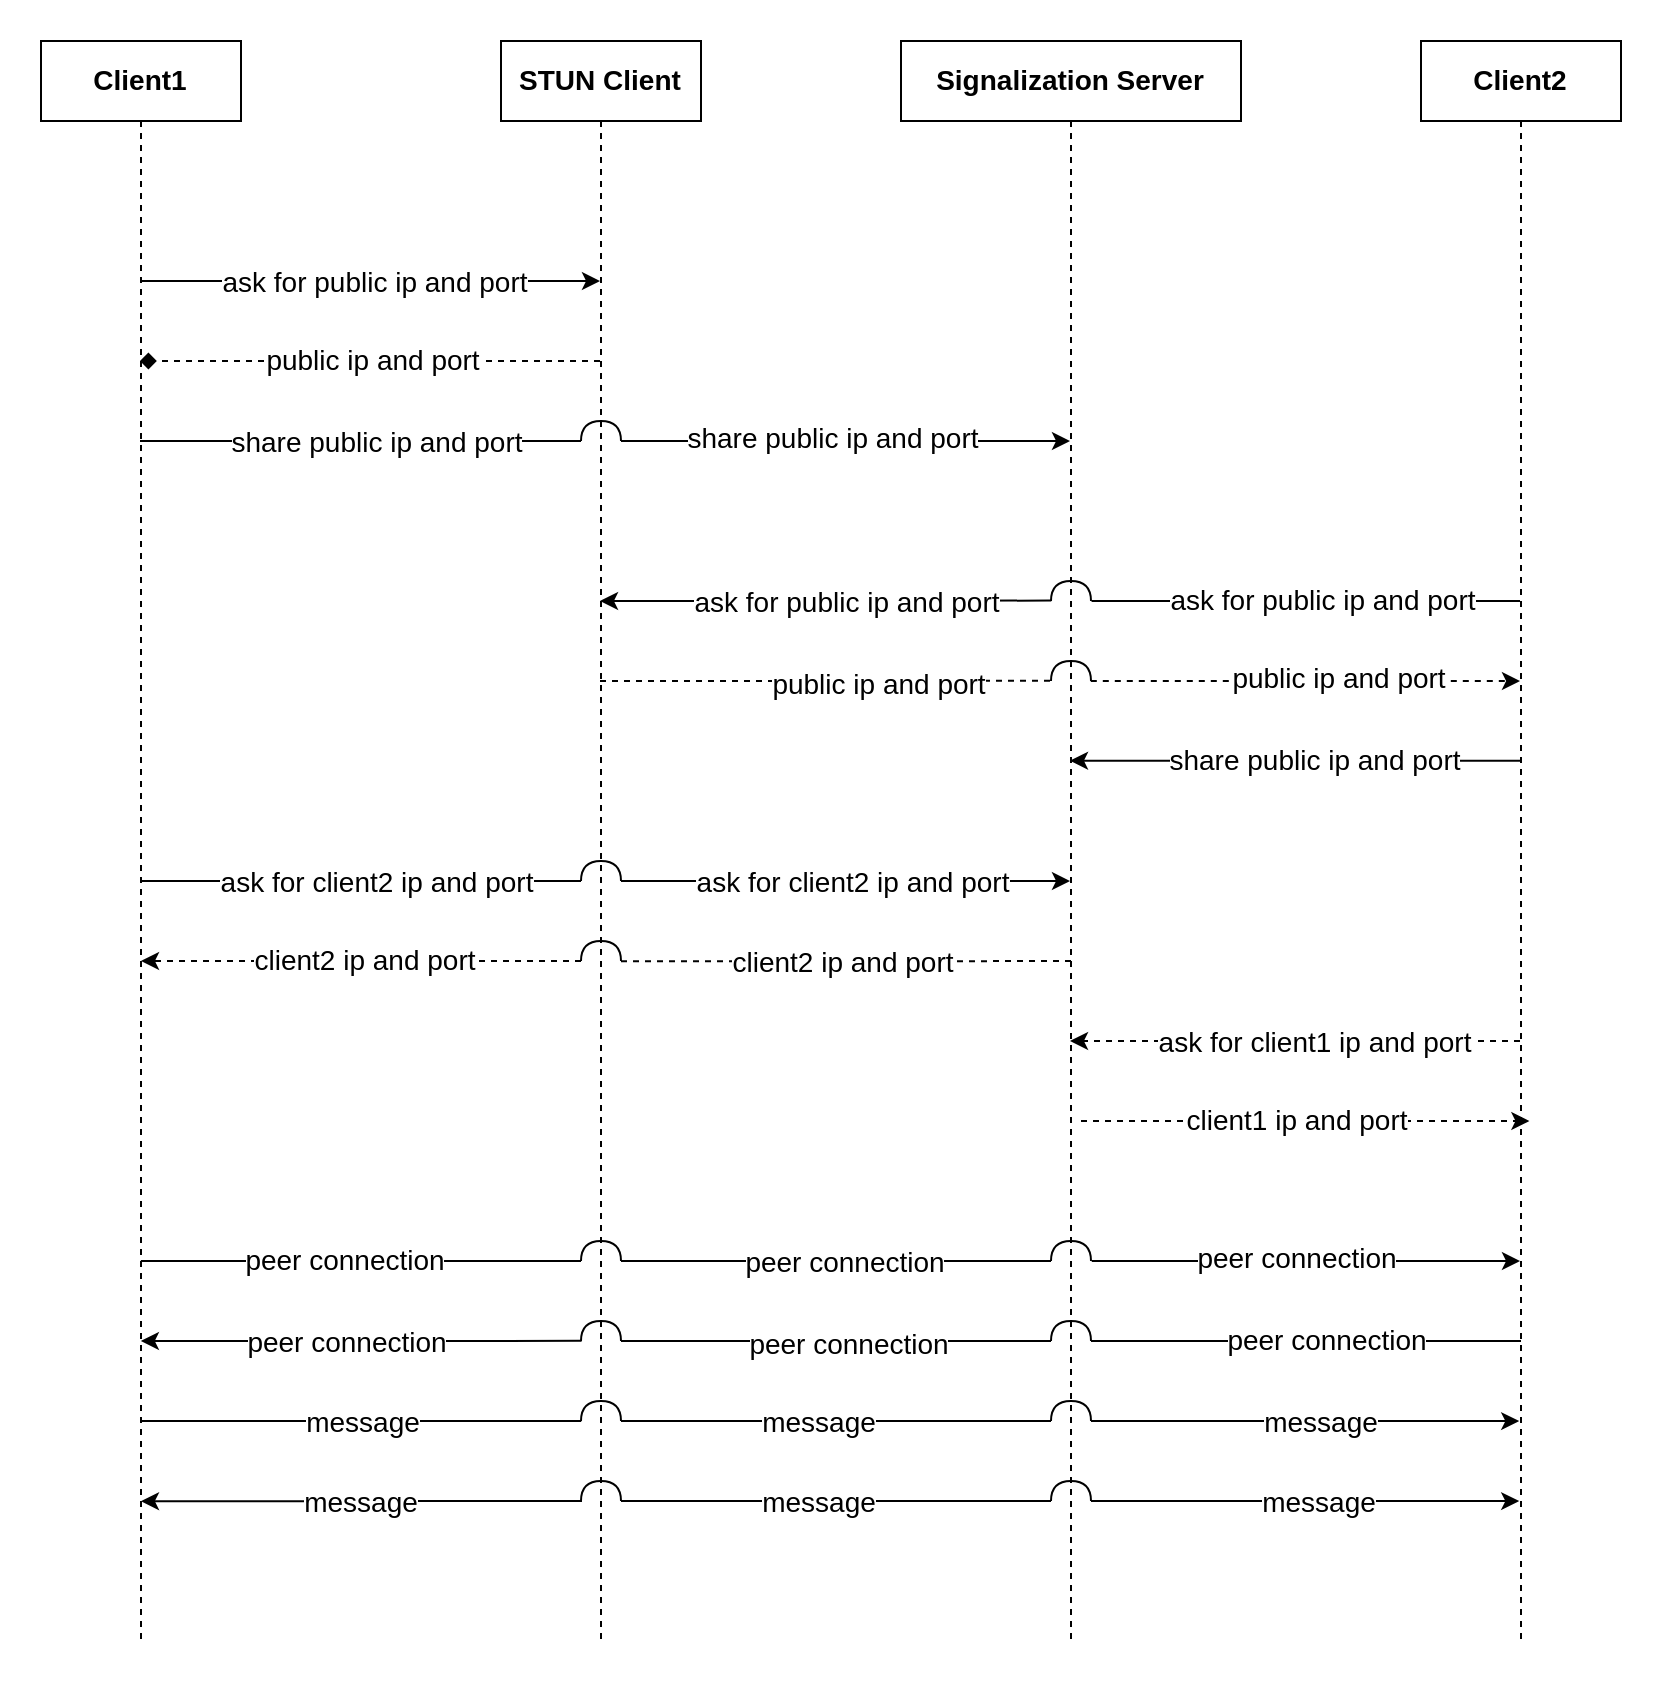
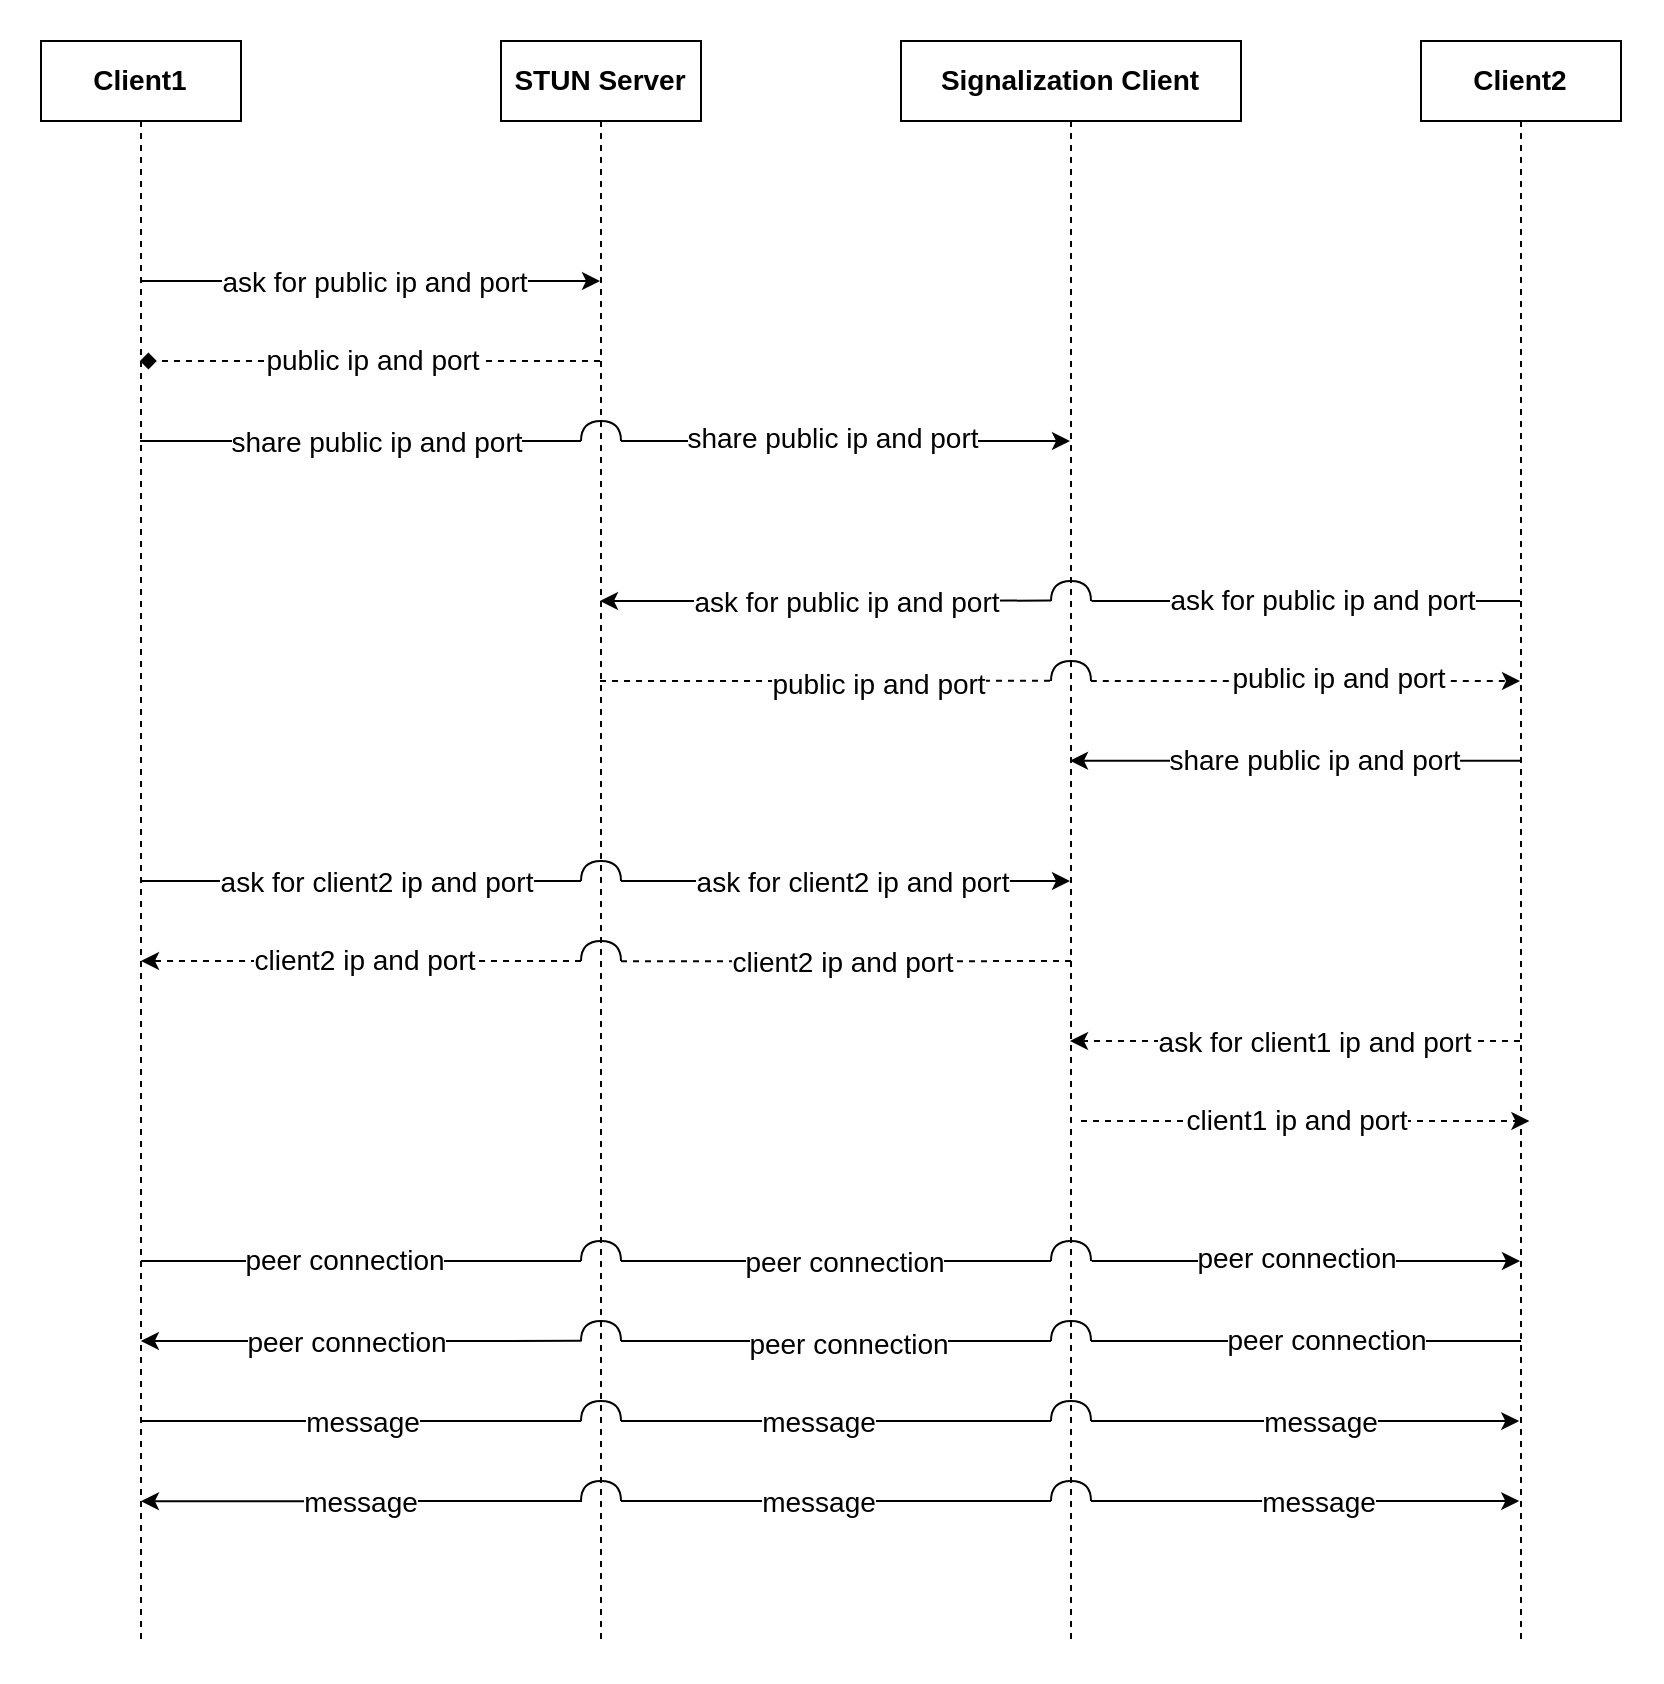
- <mxCell id="3" value="&lt;b&gt;&lt;font style=&quot;font-size: 14px;&quot;&gt;STUN Client&lt;/font&gt;&lt;/b&gt;" style="shape=umlLifeline;perimeter=lifelinePerimeter;whiteSpace=wrap;html=1;container=1;collapsible=0;recursiveResize=0;outlineConnect=0;" vertex="1" parent="1"><mxGeometry x="250" y="20" width="100" height="800" as="geometry" /></mxCell>
+ <mxCell id="3" value="&lt;b&gt;&lt;font style=&quot;font-size: 14px;&quot;&gt;STUN Server&lt;/font&gt;&lt;/b&gt;" style="shape=umlLifeline;perimeter=lifelinePerimeter;whiteSpace=wrap;html=1;container=1;collapsible=0;recursiveResize=0;outlineConnect=0;" vertex="1" parent="1"><mxGeometry x="250" y="20" width="100" height="800" as="geometry" /></mxCell>
- <mxCell id="17" value="&lt;b&gt;&lt;font style=&quot;font-size: 14px;&quot;&gt;Signalization Server&lt;/font&gt;&lt;/b&gt;" style="shape=umlLifeline;perimeter=lifelinePerimeter;whiteSpace=wrap;html=1;container=1;collapsible=0;recursiveResize=0;outlineConnect=0;" vertex="1" parent="1"><mxGeometry x="450" y="20" width="170" height="800" as="geometry" /></mxCell>
+ <mxCell id="17" value="&lt;b&gt;&lt;font style=&quot;font-size: 14px;&quot;&gt;Signalization Client&lt;/font&gt;&lt;/b&gt;" style="shape=umlLifeline;perimeter=lifelinePerimeter;whiteSpace=wrap;html=1;container=1;collapsible=0;recursiveResize=0;outlineConnect=0;" vertex="1" parent="1"><mxGeometry x="450" y="20" width="170" height="800" as="geometry" /></mxCell>
